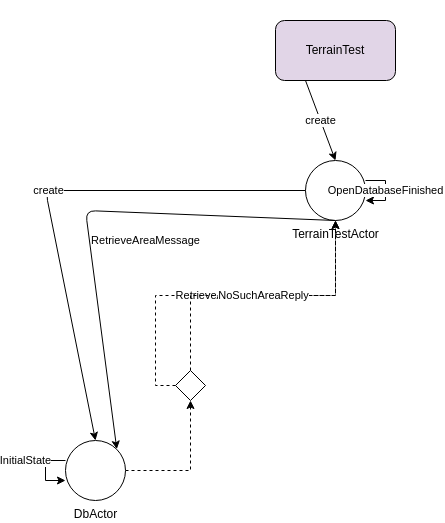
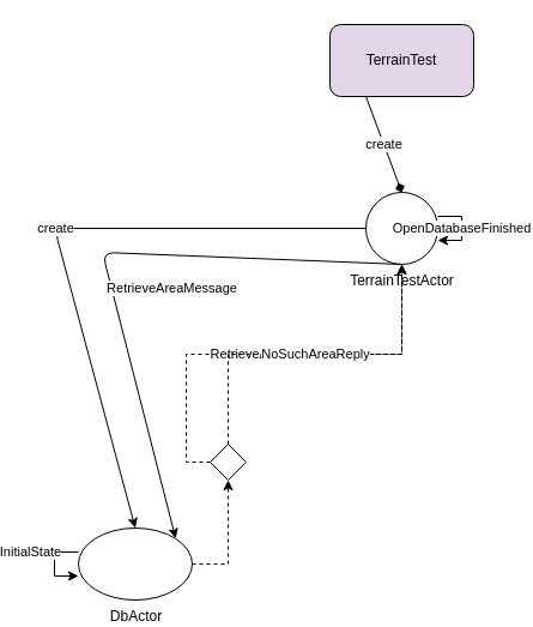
- <mxCell id="4" value="create" style="endArrow=classic;html=1;exitX=0.25;exitY=1;exitDx=0;exitDy=0;entryX=0.5;entryY=0;entryDx=0;entryDy=0;entryPerimeter=0;" edge="1" parent="1" source="2" target="3"><mxGeometry width="50" height="50" relative="1" as="geometry"><mxPoint x="190" y="390" as="sourcePoint" /><mxPoint x="240" y="340" as="targetPoint" /></mxGeometry></mxCell>
+ <mxCell id="4" value="create" style="endArrow=diamond;html=1;exitX=0.25;exitY=1;exitDx=0;exitDy=0;entryX=0.5;entryY=0;entryDx=0;entryDy=0;entryPerimeter=0;" edge="1" parent="1" source="2" target="3"><mxGeometry width="50" height="50" relative="1" as="geometry"><mxPoint x="190" y="390" as="sourcePoint" /><mxPoint x="240" y="340" as="targetPoint" /></mxGeometry></mxCell>
- <mxCell id="6" value="DbActor" style="verticalLabelPosition=bottom;verticalAlign=top;html=1;shape=mxgraph.flowchart.on-page_reference;" vertex="1" parent="1"><mxGeometry x="40" y="440" width="60" height="60" as="geometry" /></mxCell>
+ <mxCell id="6" value="DbActor" style="verticalLabelPosition=bottom;verticalAlign=top;html=1;shape=mxgraph.flowchart.on-page_reference;" vertex="1" parent="1"><mxGeometry x="40" y="440" width="95" height="60" as="geometry" /></mxCell>
